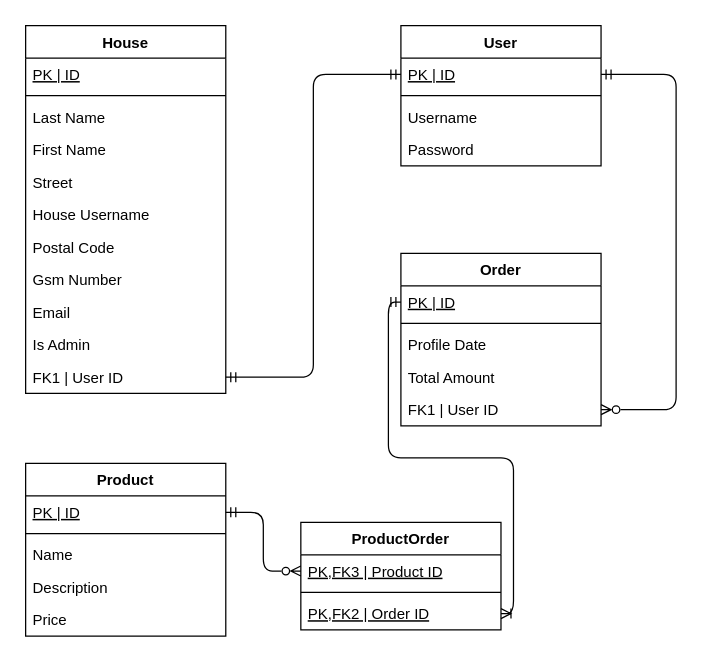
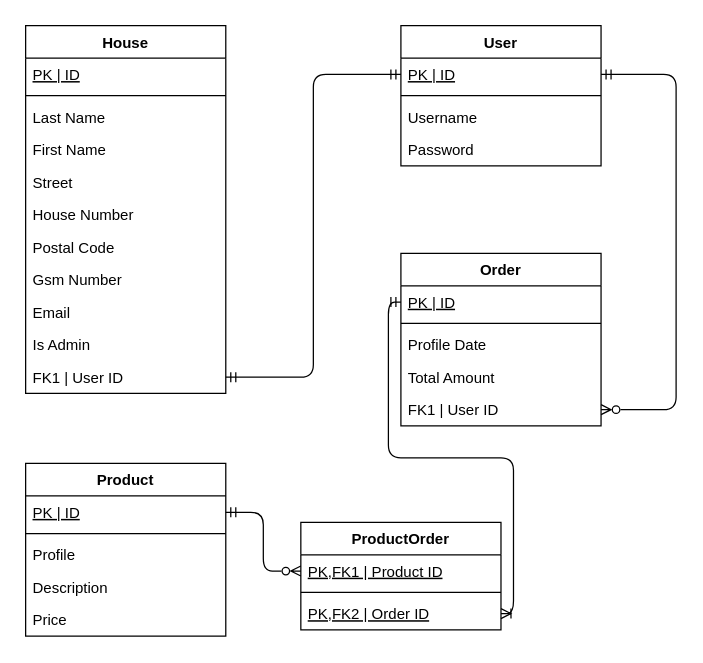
- <mxCell id="8" value="House Username" style="text;strokeColor=none;fillColor=none;align=left;verticalAlign=top;spacingLeft=4;spacingRight=4;overflow=hidden;rotatable=0;points=[[0,0.5],[1,0.5]];portConstraint=eastwest;" parent="2" vertex="1"><mxGeometry y="138" width="160" height="26" as="geometry" /></mxCell>
+ <mxCell id="8" value="House Number" style="text;strokeColor=none;fillColor=none;align=left;verticalAlign=top;spacingLeft=4;spacingRight=4;overflow=hidden;rotatable=0;points=[[0,0.5],[1,0.5]];portConstraint=eastwest;" parent="2" vertex="1"><mxGeometry y="138" width="160" height="26" as="geometry" /></mxCell>
- <mxCell id="28" value="Name" style="text;strokeColor=none;fillColor=none;align=left;verticalAlign=top;spacingLeft=4;spacingRight=4;overflow=hidden;rotatable=0;points=[[0,0.5],[1,0.5]];portConstraint=eastwest;" parent="25" vertex="1"><mxGeometry y="60" width="160" height="26" as="geometry" /></mxCell>
+ <mxCell id="28" value="Profile" style="text;strokeColor=none;fillColor=none;align=left;verticalAlign=top;spacingLeft=4;spacingRight=4;overflow=hidden;rotatable=0;points=[[0,0.5],[1,0.5]];portConstraint=eastwest;" parent="25" vertex="1"><mxGeometry y="60" width="160" height="26" as="geometry" /></mxCell>
- <mxCell id="34" value="PK,FK3 | Product ID" style="text;strokeColor=none;fillColor=none;align=left;verticalAlign=top;spacingLeft=4;spacingRight=4;overflow=hidden;rotatable=0;points=[[0,0.5],[1,0.5]];portConstraint=eastwest;fontStyle=4" parent="33" vertex="1"><mxGeometry y="26" width="160" height="26" as="geometry" /></mxCell>
+ <mxCell id="34" value="PK,FK1 | Product ID" style="text;strokeColor=none;fillColor=none;align=left;verticalAlign=top;spacingLeft=4;spacingRight=4;overflow=hidden;rotatable=0;points=[[0,0.5],[1,0.5]];portConstraint=eastwest;fontStyle=4" parent="33" vertex="1"><mxGeometry y="26" width="160" height="26" as="geometry" /></mxCell>
